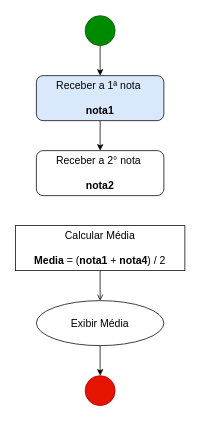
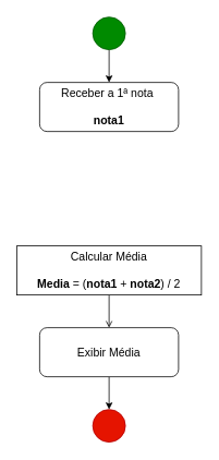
- <mxCell id="5" value="&lt;font style=&quot;vertical-align: inherit;&quot;&gt;&lt;font style=&quot;vertical-align: inherit;&quot;&gt;&lt;font style=&quot;vertical-align: inherit;&quot;&gt;&lt;font style=&quot;vertical-align: inherit;&quot;&gt;Receber a 1ª nota&amp;nbsp;&lt;/font&gt;&lt;/font&gt;&lt;/font&gt;&lt;/font&gt;&lt;div&gt;&lt;font style=&quot;vertical-align: inherit;&quot;&gt;&lt;font style=&quot;vertical-align: inherit;&quot;&gt;&lt;br&gt;&lt;/font&gt;&lt;/font&gt;&lt;/div&gt;&lt;div&gt;&lt;font style=&quot;vertical-align: inherit;&quot;&gt;&lt;font style=&quot;vertical-align: inherit;&quot;&gt;&lt;font style=&quot;vertical-align: inherit;&quot;&gt;&lt;font style=&quot;vertical-align: inherit;&quot;&gt;&lt;font style=&quot;vertical-align: inherit;&quot;&gt;&lt;font style=&quot;vertical-align: inherit;&quot;&gt;&lt;b&gt;nota1&lt;/b&gt;&lt;/font&gt;&lt;/font&gt;&lt;/font&gt;&lt;/font&gt;&lt;/font&gt;&lt;/font&gt;&lt;/div&gt;" style="rounded=1;whiteSpace=wrap;html=1;fontSize=14;fillColor=#dae8fc;" parent="1" vertex="1"><mxGeometry x="48" y="100" width="170" height="60" as="geometry" /></mxCell>
+ <mxCell id="5" value="&lt;font style=&quot;vertical-align: inherit;&quot;&gt;&lt;font style=&quot;vertical-align: inherit;&quot;&gt;&lt;font style=&quot;vertical-align: inherit;&quot;&gt;&lt;font style=&quot;vertical-align: inherit;&quot;&gt;Receber a 1ª nota&amp;nbsp;&lt;/font&gt;&lt;/font&gt;&lt;/font&gt;&lt;/font&gt;&lt;div&gt;&lt;font style=&quot;vertical-align: inherit;&quot;&gt;&lt;font style=&quot;vertical-align: inherit;&quot;&gt;&lt;br&gt;&lt;/font&gt;&lt;/font&gt;&lt;/div&gt;&lt;div&gt;&lt;font style=&quot;vertical-align: inherit;&quot;&gt;&lt;font style=&quot;vertical-align: inherit;&quot;&gt;&lt;font style=&quot;vertical-align: inherit;&quot;&gt;&lt;font style=&quot;vertical-align: inherit;&quot;&gt;&lt;font style=&quot;vertical-align: inherit;&quot;&gt;&lt;font style=&quot;vertical-align: inherit;&quot;&gt;&lt;b&gt;nota1&lt;/b&gt;&lt;/font&gt;&lt;/font&gt;&lt;/font&gt;&lt;/font&gt;&lt;/font&gt;&lt;/font&gt;&lt;/div&gt;" style="rounded=1;whiteSpace=wrap;html=1;fontSize=14;" parent="1" vertex="1"><mxGeometry x="48" y="100" width="170" height="60" as="geometry" /></mxCell>
- <mxCell id="4" value="" style="edgeStyle=orthogonalEdgeStyle;rounded=0;orthogonalLoop=1;jettySize=auto;html=1;" parent="1" source="5" target="6" edge="1"><mxGeometry relative="1" as="geometry" /></mxCell>
- <mxCell id="6" value="&lt;font style=&quot;vertical-align: inherit;&quot;&gt;&lt;font style=&quot;vertical-align: inherit;&quot;&gt;&lt;font style=&quot;vertical-align: inherit;&quot;&gt;&lt;font style=&quot;vertical-align: inherit;&quot;&gt;Receber a 2° nota&amp;nbsp;&lt;/font&gt;&lt;/font&gt;&lt;/font&gt;&lt;/font&gt;&lt;div&gt;&lt;font style=&quot;vertical-align: inherit;&quot;&gt;&lt;font style=&quot;vertical-align: inherit;&quot;&gt;&lt;br&gt;&lt;/font&gt;&lt;/font&gt;&lt;/div&gt;&lt;div&gt;&lt;font style=&quot;vertical-align: inherit;&quot;&gt;&lt;font style=&quot;vertical-align: inherit;&quot;&gt;&lt;font style=&quot;vertical-align: inherit;&quot;&gt;&lt;font style=&quot;vertical-align: inherit;&quot;&gt;&lt;font style=&quot;vertical-align: inherit;&quot;&gt;&lt;font style=&quot;vertical-align: inherit;&quot;&gt;&lt;b&gt;nota2&lt;/b&gt;&lt;/font&gt;&lt;/font&gt;&lt;/font&gt;&lt;/font&gt;&lt;/font&gt;&lt;/font&gt;&lt;/div&gt;" style="rounded=1;whiteSpace=wrap;html=1;fontSize=14;" parent="1" vertex="1"><mxGeometry x="48" y="200" width="170" height="60" as="geometry" /></mxCell>
- <mxCell id="8" value="Calcular Média&lt;div&gt;&lt;br&gt;&lt;/div&gt;&lt;div&gt;&lt;b&gt;Media&lt;/b&gt; = (&lt;b&gt;nota1&lt;/b&gt; + &lt;b&gt;nota4&lt;/b&gt;) / 2&lt;/div&gt;" style="rounded=0;whiteSpace=wrap;html=1;fontSize=14;" parent="1" vertex="1"><mxGeometry x="20" y="300" width="226" height="60" as="geometry" /></mxCell>
+ <mxCell id="8" value="Calcular Média&lt;div&gt;&lt;br&gt;&lt;/div&gt;&lt;div&gt;&lt;b&gt;Media&lt;/b&gt; = (&lt;b&gt;nota1&lt;/b&gt; + &lt;b&gt;nota2&lt;/b&gt;) / 2&lt;/div&gt;" style="rounded=0;whiteSpace=wrap;html=1;fontSize=14;" parent="1" vertex="1"><mxGeometry x="20" y="300" width="226" height="60" as="geometry" /></mxCell>
- <mxCell id="10" value="Exibir Média" style="ellipse;whiteSpace=wrap;html=1;fontSize=14;" parent="1" vertex="1"><mxGeometry x="48" y="400" width="170" height="60" as="geometry" /></mxCell>
+ <mxCell id="10" value="Exibir Média" style="rounded=1;whiteSpace=wrap;html=1;fontSize=14;" parent="1" vertex="1"><mxGeometry x="48" y="400" width="170" height="60" as="geometry" /></mxCell>
